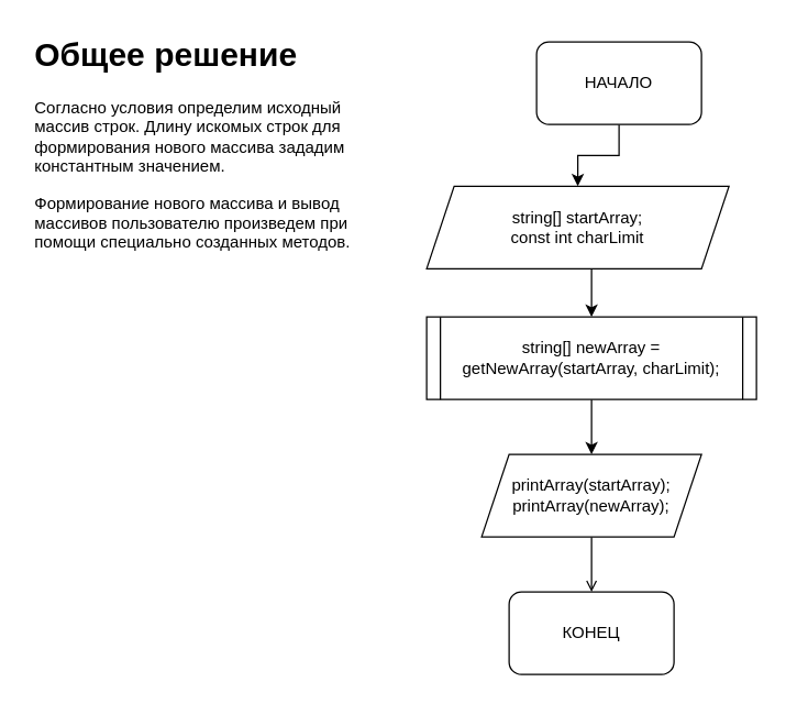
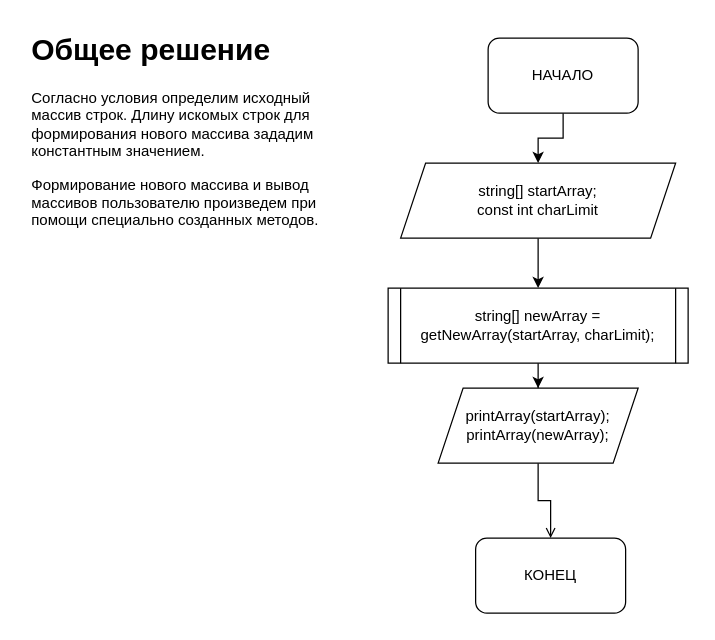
- <mxCell id="5" value="string[] startArray;&lt;br&gt;const int charLimit" style="shape=parallelogram;perimeter=parallelogramPerimeter;whiteSpace=wrap;html=1;fixedSize=1;" vertex="1" parent="1"><mxGeometry x="310" y="135" width="220" height="60" as="geometry" /></mxCell>
+ <mxCell id="5" value="string[] startArray;&lt;br&gt;const int charLimit" style="shape=parallelogram;perimeter=parallelogramPerimeter;whiteSpace=wrap;html=1;fixedSize=1;" vertex="1" parent="1"><mxGeometry x="320" y="130" width="220" height="60" as="geometry" /></mxCell>
- <mxCell id="10" value="printArray(startArray);&lt;br&gt;printArray(newArray);" style="shape=parallelogram;perimeter=parallelogramPerimeter;whiteSpace=wrap;html=1;fixedSize=1;" vertex="1" parent="1"><mxGeometry x="350" y="330" width="160" height="60" as="geometry" /></mxCell>
+ <mxCell id="10" value="printArray(startArray);&lt;br&gt;printArray(newArray);" style="shape=parallelogram;perimeter=parallelogramPerimeter;whiteSpace=wrap;html=1;fixedSize=1;" vertex="1" parent="1"><mxGeometry x="350" y="310" width="160" height="60" as="geometry" /></mxCell>
- <mxCell id="8" value="КОНЕЦ" style="rounded=1;whiteSpace=wrap;html=1;" vertex="1" parent="1"><mxGeometry x="370" y="430" width="120" height="60" as="geometry" /></mxCell>
+ <mxCell id="8" value="КОНЕЦ" style="rounded=1;whiteSpace=wrap;html=1;" vertex="1" parent="1"><mxGeometry x="380" y="430" width="120" height="60" as="geometry" /></mxCell>
